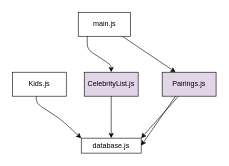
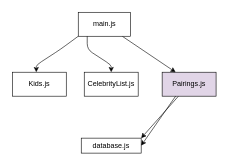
+ <mxCell id="9" value="" style="html=1;rounded=1;curved=0;sourcePerimeterSpacing=0;targetPerimeterSpacing=0;startSize=6;endSize=6;noEdgeStyle=1;orthogonal=1;" parent="1" source="5" target="8" edge="1"><mxGeometry relative="1" as="geometry"><Array as="points"><mxPoint x="100" y="82" /><mxPoint x="60" y="108" /></Array></mxGeometry></mxCell>
- <mxCell id="6" value="CelebrityList.js" style="whiteSpace=wrap;html=1;fillColor=#e1d5e7;" parent="1" vertex="1"><mxGeometry x="140" y="120" width="90" height="40" as="geometry" /></mxCell>
+ <mxCell id="6" value="CelebrityList.js" style="whiteSpace=wrap;html=1;" parent="1" vertex="1"><mxGeometry x="140" y="120" width="90" height="40" as="geometry" /></mxCell>
- <mxCell id="12" value="" style="html=1;rounded=1;curved=0;sourcePerimeterSpacing=0;targetPerimeterSpacing=0;startSize=6;endSize=6;noEdgeStyle=1;orthogonal=1;" parent="1" source="8" target="10" edge="1"><mxGeometry relative="1" as="geometry"><Array as="points"><mxPoint x="60" y="172" /><mxPoint x="100" y="198" /></Array></mxGeometry></mxCell>
- <mxCell id="11" value="" style="html=1;rounded=1;curved=0;sourcePerimeterSpacing=0;targetPerimeterSpacing=0;startSize=6;endSize=6;noEdgeStyle=1;orthogonal=1;" parent="1" source="6" target="10" edge="1"><mxGeometry relative="1" as="geometry"><Array as="points"><mxPoint x="185" y="172" /><mxPoint x="185" y="210" /><mxPoint x="185" y="230" /></Array></mxGeometry></mxCell>
